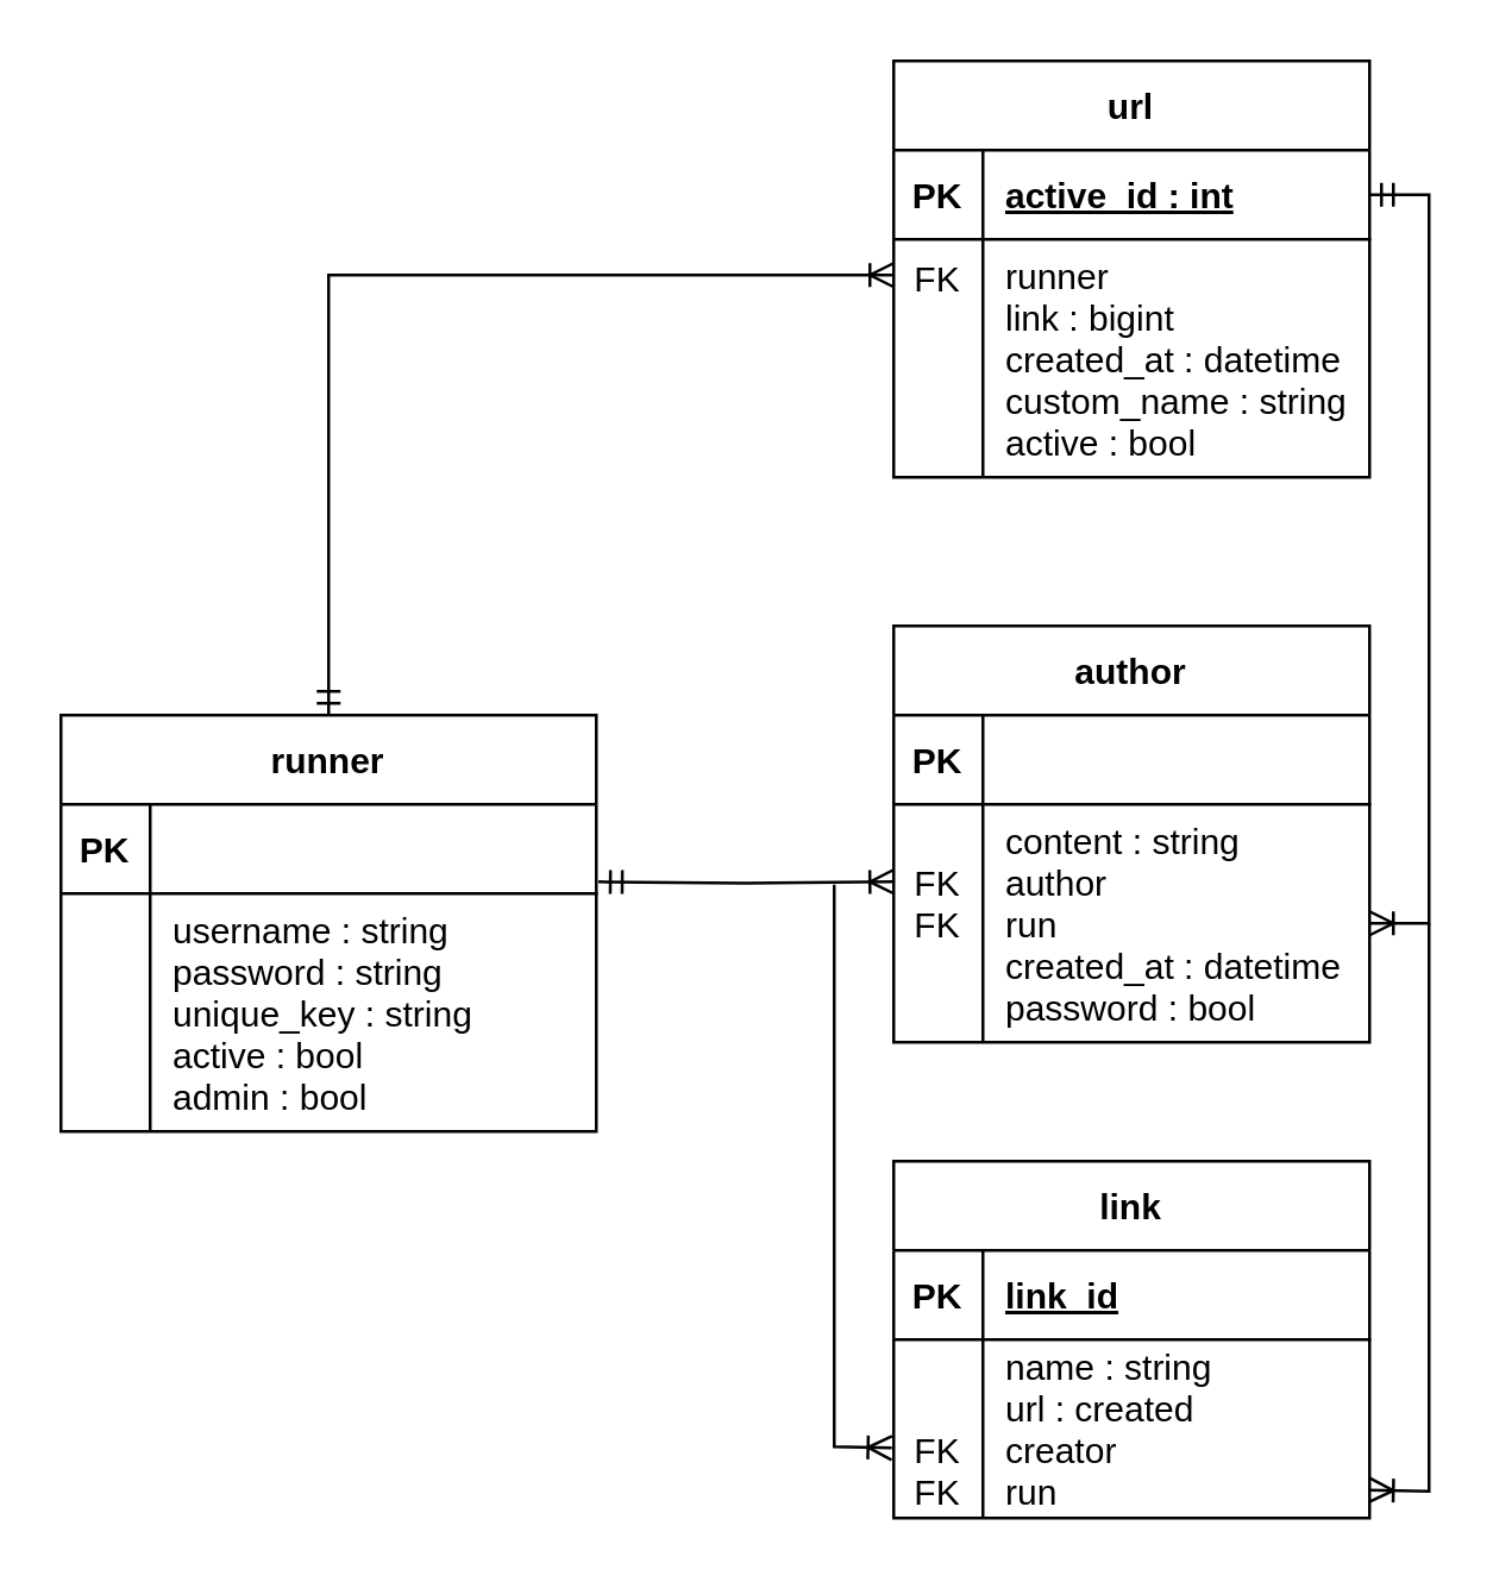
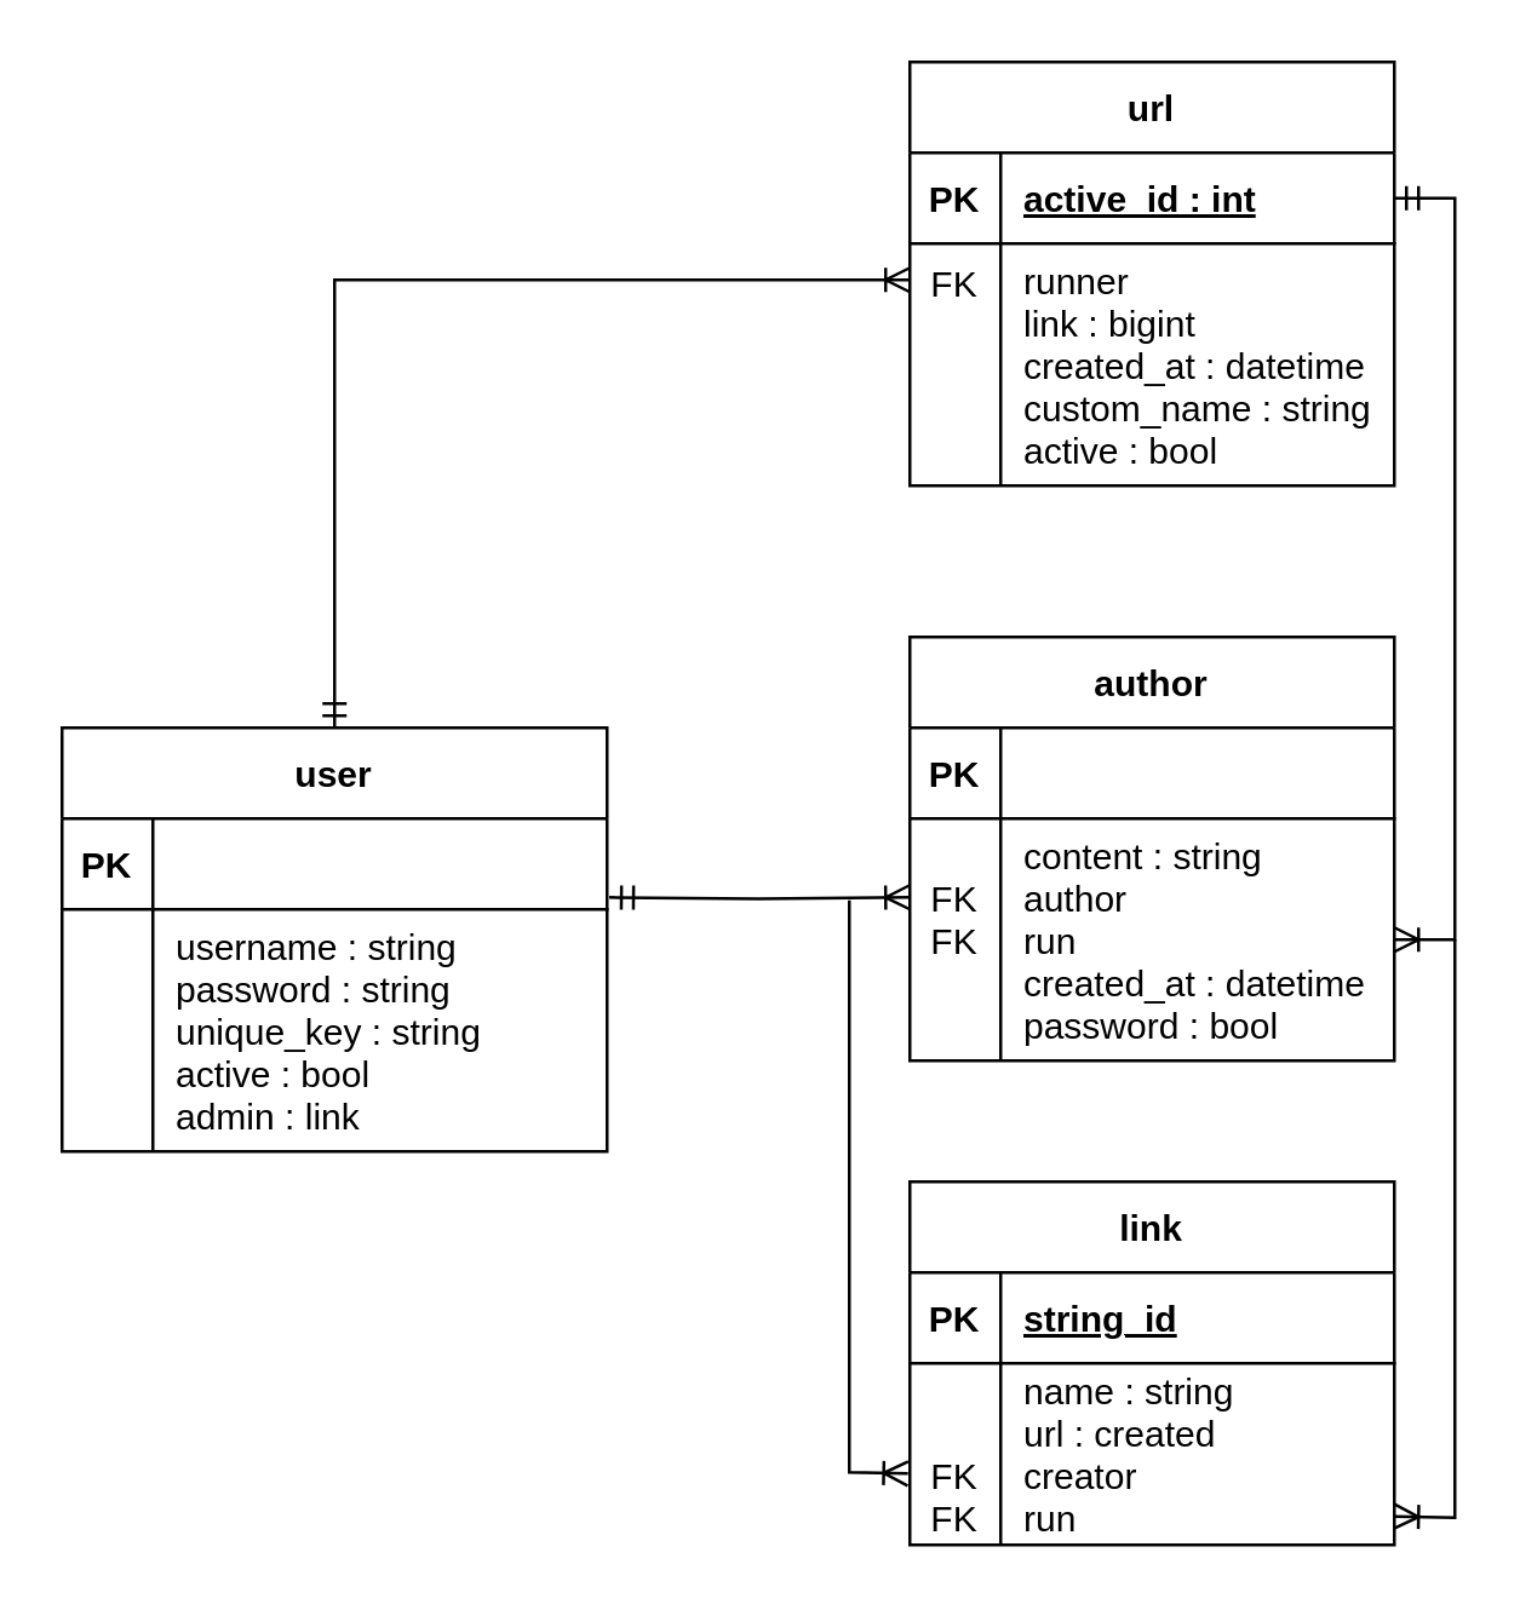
- <mxCell id="2" value="runner" style="shape=table;startSize=30;container=1;collapsible=1;childLayout=tableLayout;fixedRows=1;rowLines=0;fontStyle=1;align=center;resizeLast=1;" parent="1" vertex="1"><mxGeometry x="20" y="240" width="180" height="140" as="geometry" /></mxCell>
+ <mxCell id="2" value="user" style="shape=table;startSize=30;container=1;collapsible=1;childLayout=tableLayout;fixedRows=1;rowLines=0;fontStyle=1;align=center;resizeLast=1;" parent="1" vertex="1"><mxGeometry x="20" y="240" width="180" height="140" as="geometry" /></mxCell>
- <mxCell id="7" value="username : string&#10;password : string&#10;unique_key : string&#10;active : bool&#10;admin : bool" style="shape=partialRectangle;overflow=hidden;connectable=0;fillColor=none;top=0;left=0;bottom=0;right=0;align=left;spacingLeft=6;" parent="5" vertex="1"><mxGeometry x="30" width="150" height="80" as="geometry" /></mxCell>
+ <mxCell id="7" value="username : string&#10;password : string&#10;unique_key : string&#10;active : bool&#10;admin : link" style="shape=partialRectangle;overflow=hidden;connectable=0;fillColor=none;top=0;left=0;bottom=0;right=0;align=left;spacingLeft=6;" parent="5" vertex="1"><mxGeometry x="30" width="150" height="80" as="geometry" /></mxCell>
- <mxCell id="27" value="link_id" style="shape=partialRectangle;overflow=hidden;connectable=0;fillColor=none;top=0;left=0;bottom=0;right=0;align=left;spacingLeft=6;fontStyle=5;" parent="25" vertex="1"><mxGeometry x="30" width="130" height="30" as="geometry" /></mxCell>
+ <mxCell id="27" value="string_id" style="shape=partialRectangle;overflow=hidden;connectable=0;fillColor=none;top=0;left=0;bottom=0;right=0;align=left;spacingLeft=6;fontStyle=5;" parent="25" vertex="1"><mxGeometry x="30" width="130" height="30" as="geometry" /></mxCell>
